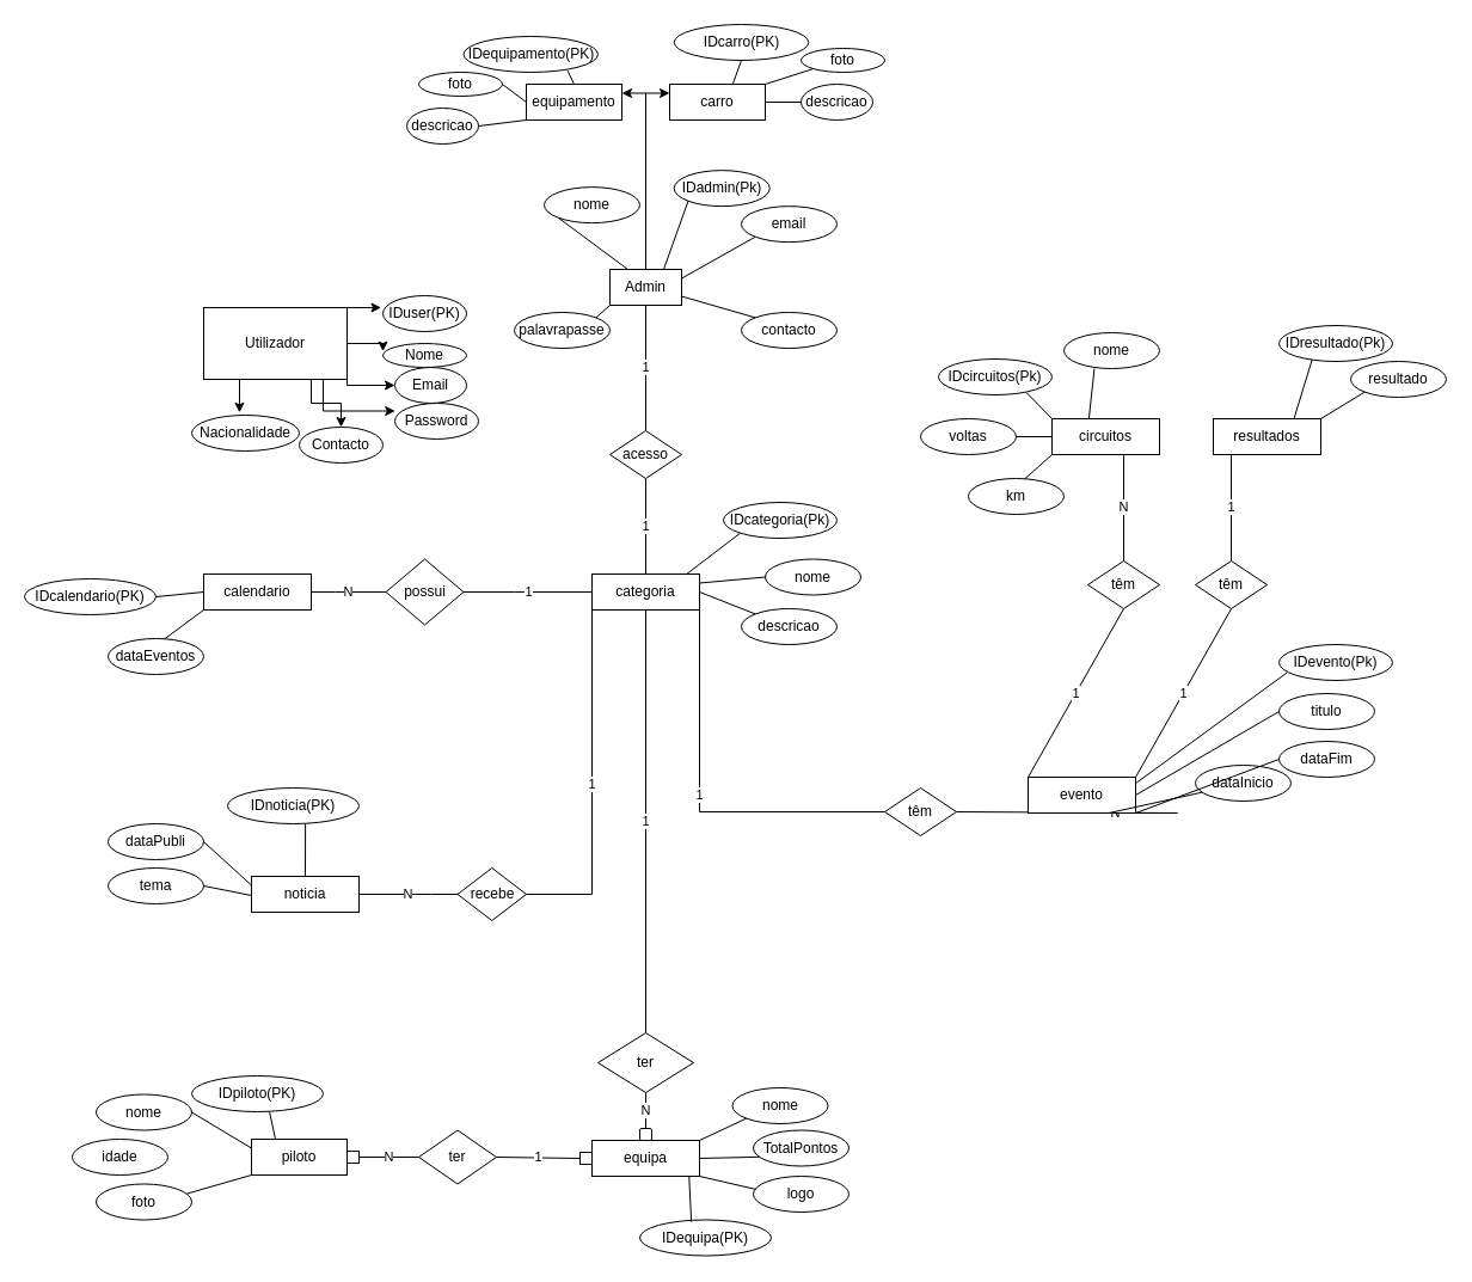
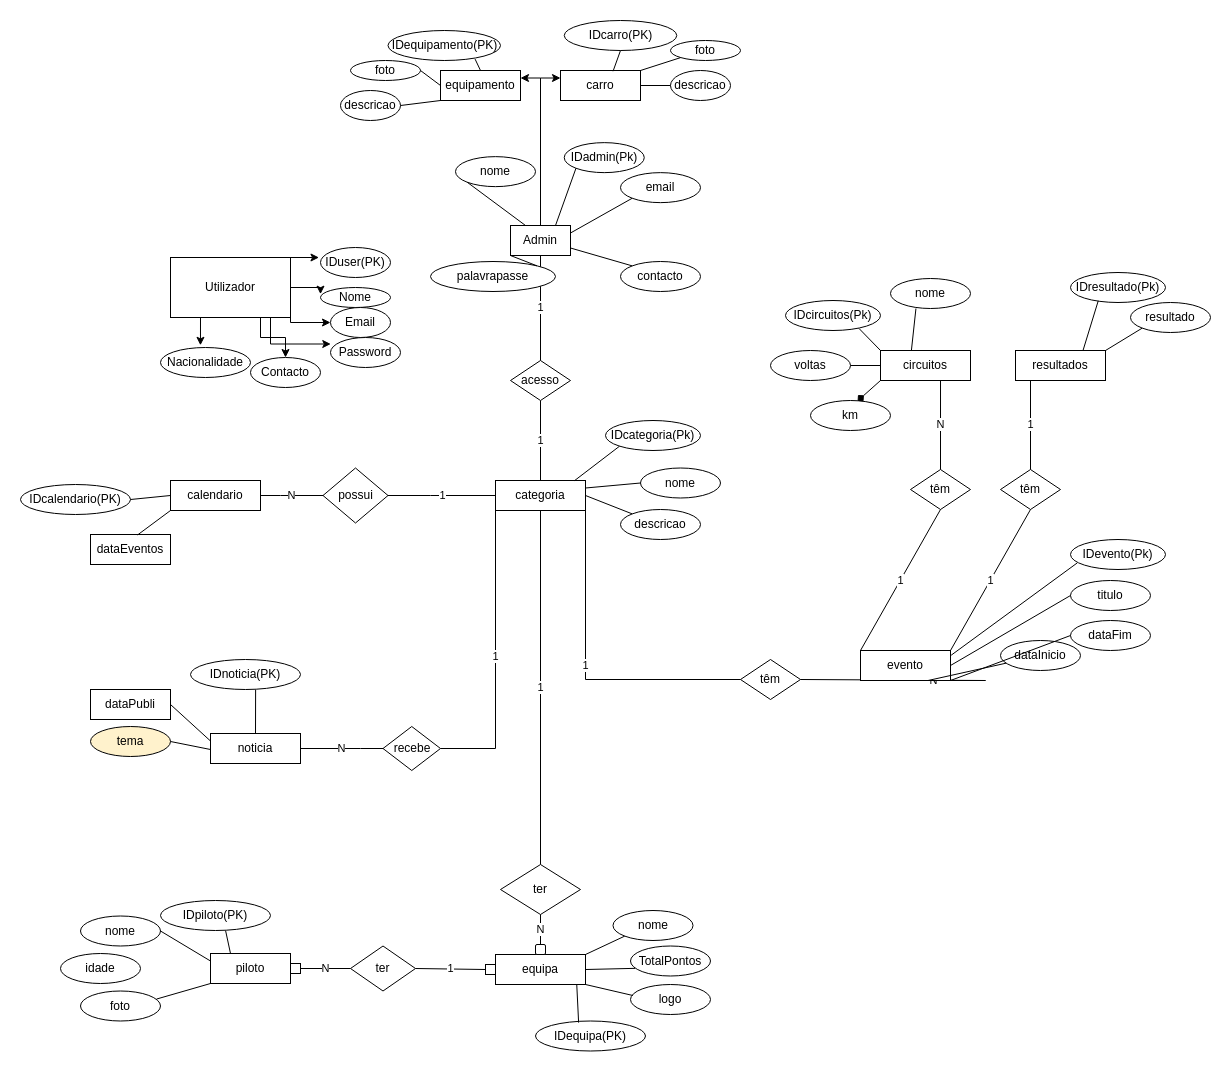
- <mxCell id="76" value="palavrapasse" style="ellipse;whiteSpace=wrap;html=1;" parent="1" vertex="1"><mxGeometry x="430" y="261" width="80" height="30" as="geometry" /></mxCell>
+ <mxCell id="76" value="palavrapasse" style="ellipse;whiteSpace=wrap;html=1;" parent="1" vertex="1"><mxGeometry x="430" y="261" width="125" height="30" as="geometry" /></mxCell>
- <mxCell id="103" value="" style="endArrow=none;html=1;rounded=0;exitX=0;exitY=1;exitDx=0;exitDy=0;entryX=0.589;entryY=0.014;entryDx=0;entryDy=0;entryPerimeter=0;" parent="1" source="48" target="100" edge="1"><mxGeometry width="50" height="50" relative="1" as="geometry"><mxPoint x="900" y="370" as="sourcePoint" /><mxPoint x="870" y="400" as="targetPoint" /></mxGeometry></mxCell>
+ <mxCell id="103" value="" style="endArrow=diamond;html=1;rounded=0;exitX=0;exitY=1;exitDx=0;exitDy=0;entryX=0.589;entryY=0.014;entryDx=0;entryDy=0;entryPerimeter=0;" parent="1" source="48" target="100" edge="1"><mxGeometry width="50" height="50" relative="1" as="geometry"><mxPoint x="900" y="370" as="sourcePoint" /><mxPoint x="870" y="400" as="targetPoint" /></mxGeometry></mxCell>
- <mxCell id="104" value="dataEventos" style="ellipse;whiteSpace=wrap;html=1;" parent="1" vertex="1"><mxGeometry x="90" y="534" width="80" height="30" as="geometry" /></mxCell>
+ <mxCell id="104" value="dataEventos" style="whiteSpace=wrap;html=1;rounded=0;" parent="1" vertex="1"><mxGeometry x="90" y="534" width="80" height="30" as="geometry" /></mxCell>
- <mxCell id="108" value="dataPubli" style="ellipse;whiteSpace=wrap;html=1;" parent="1" vertex="1"><mxGeometry x="90" y="689" width="80" height="30" as="geometry" /></mxCell>
+ <mxCell id="108" value="dataPubli" style="whiteSpace=wrap;html=1;rounded=0;" parent="1" vertex="1"><mxGeometry x="90" y="689" width="80" height="30" as="geometry" /></mxCell>
- <mxCell id="112" value="tema" style="ellipse;whiteSpace=wrap;html=1;" parent="1" vertex="1"><mxGeometry x="90" y="726" width="80" height="30" as="geometry" /></mxCell>
+ <mxCell id="112" value="tema" style="ellipse;whiteSpace=wrap;html=1;fillColor=#fff2cc;" parent="1" vertex="1"><mxGeometry x="90" y="726" width="80" height="30" as="geometry" /></mxCell>
